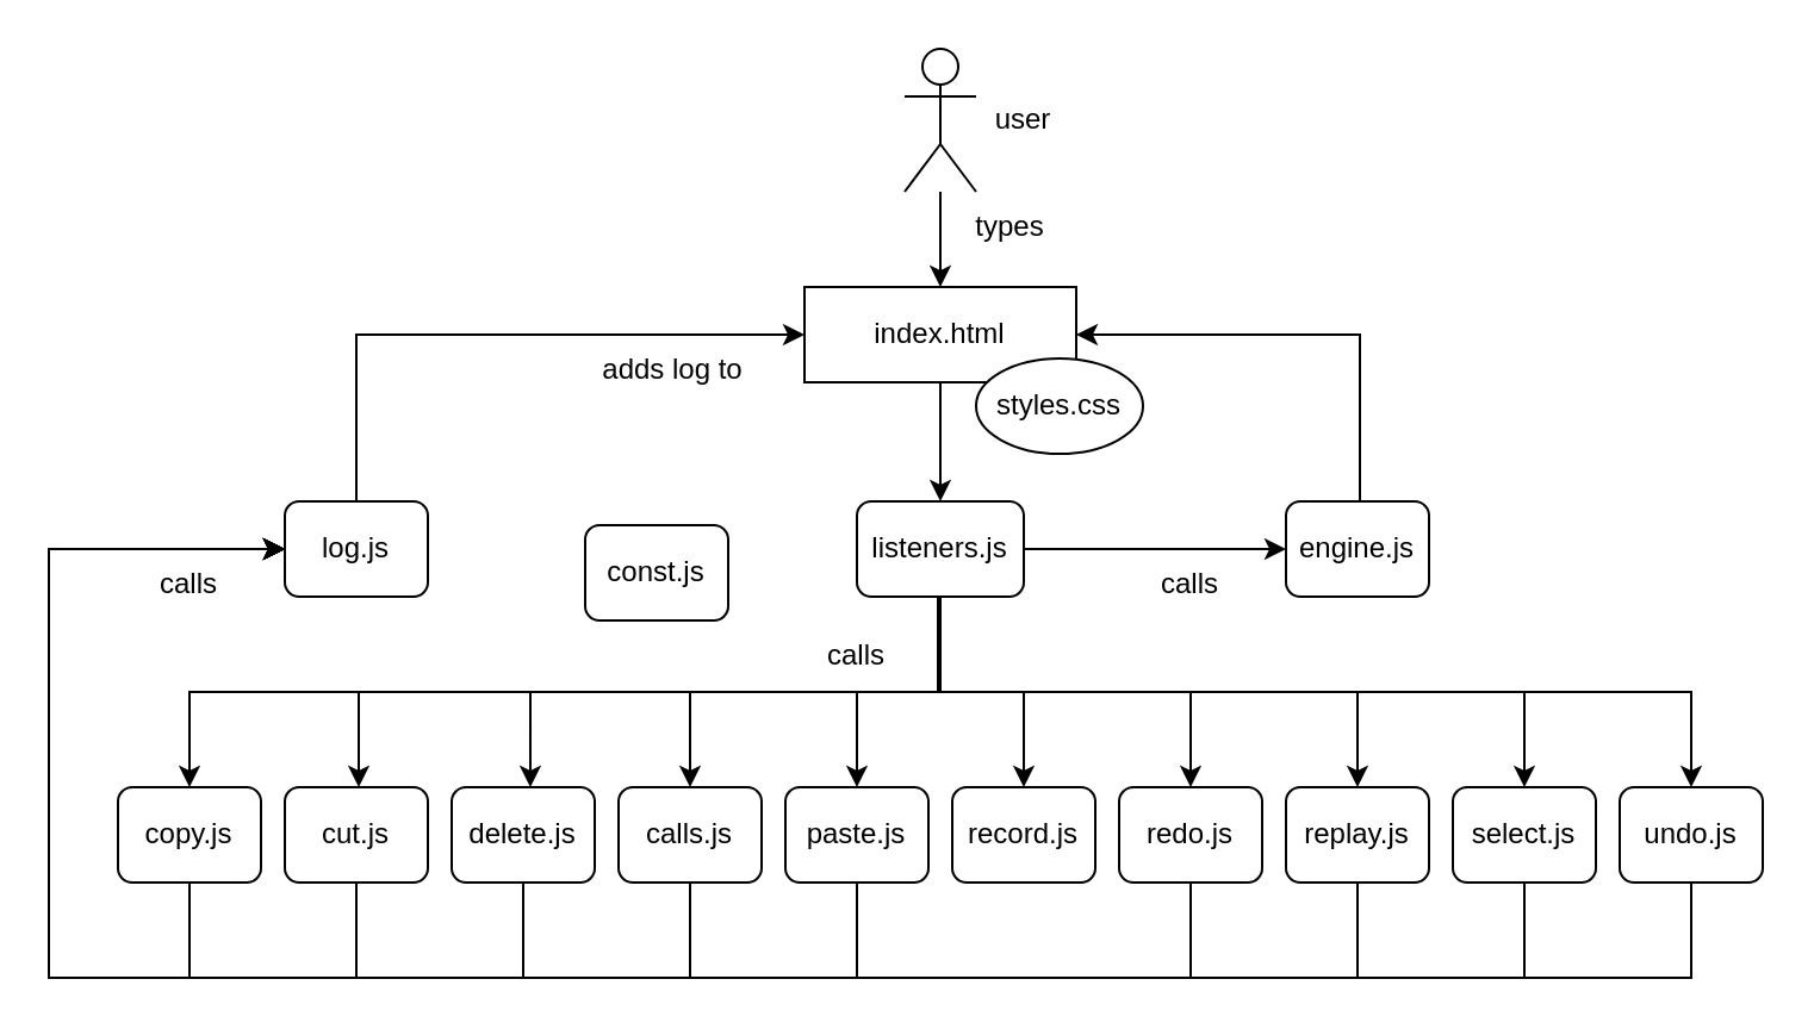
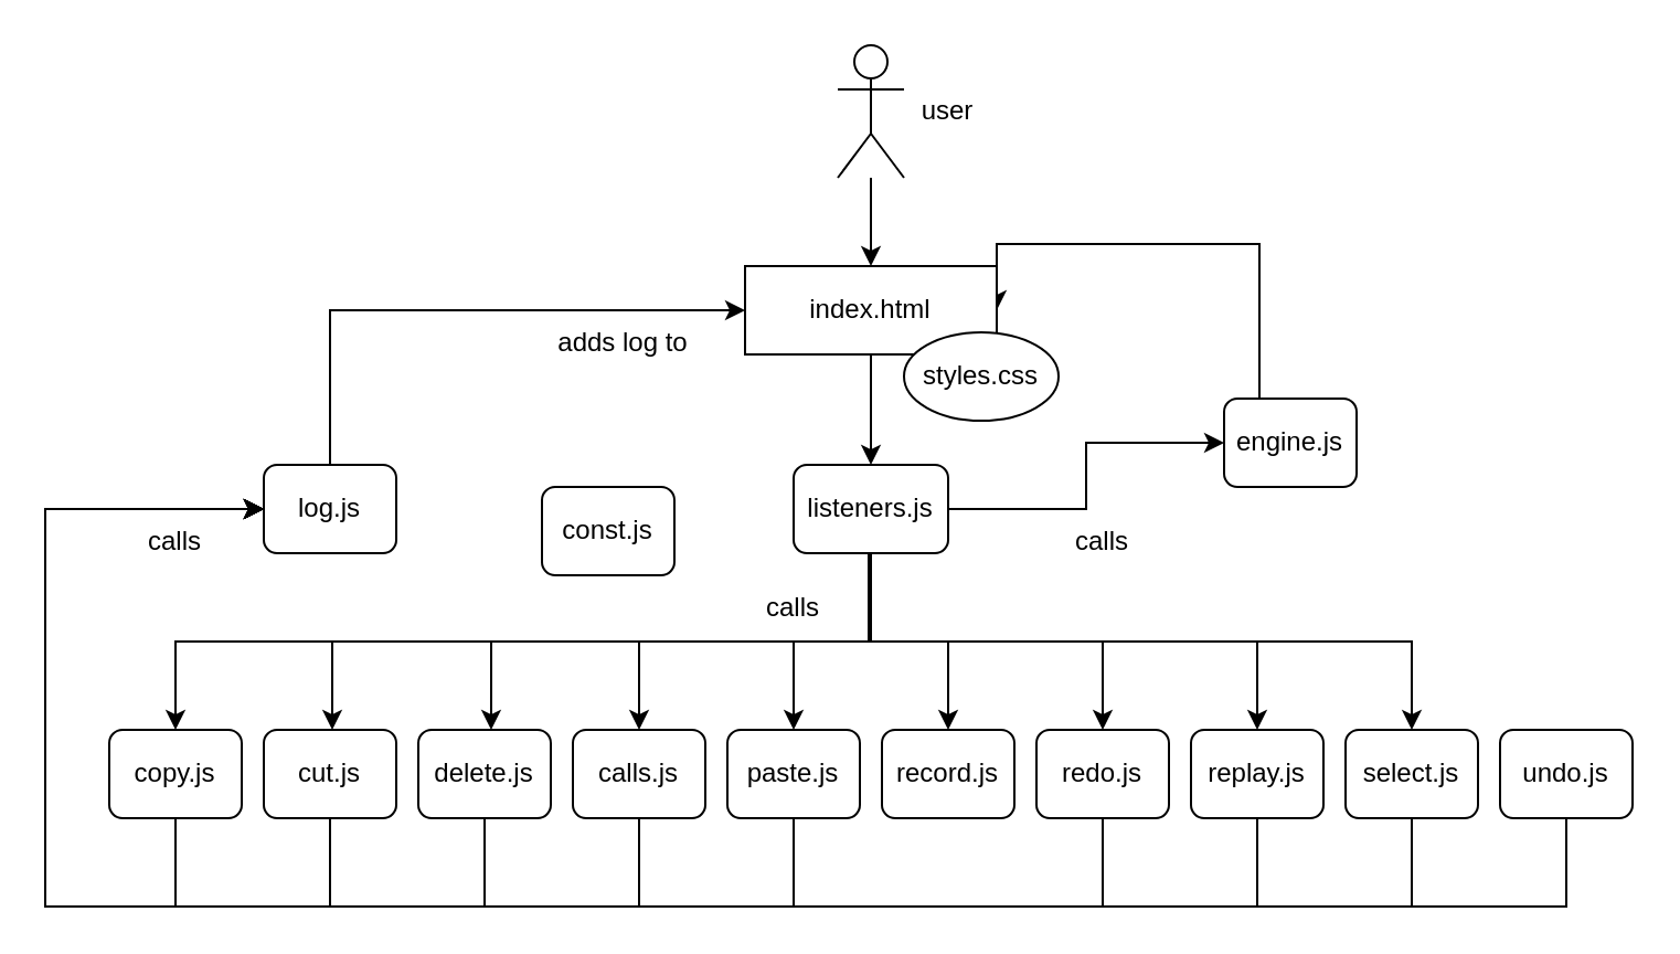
- <mxCell id="47" value="types" style="text;html=1;align=center;verticalAlign=middle;whiteSpace=wrap;rounded=0;" vertex="1" parent="1"><mxGeometry x="396" y="80" width="55" height="30" as="geometry" /></mxCell>
- <mxCell id="25" value="engine.js" style="rounded=1;whiteSpace=wrap;html=1;" parent="1" vertex="1"><mxGeometry x="539" y="210" width="60" height="40" as="geometry" /></mxCell>
+ <mxCell id="25" value="engine.js" style="rounded=1;whiteSpace=wrap;html=1;" parent="1" vertex="1"><mxGeometry x="554" y="180" width="60" height="40" as="geometry" /></mxCell>
- <mxCell id="36" style="edgeStyle=orthogonalEdgeStyle;rounded=0;orthogonalLoop=1;jettySize=auto;html=1;entryX=0.5;entryY=0;entryDx=0;entryDy=0;" parent="1" source="39" target="22" edge="1"><mxGeometry relative="1" as="geometry"><Array as="points"><mxPoint x="318" y="290" /><mxPoint x="708" y="290" /></Array></mxGeometry></mxCell>
